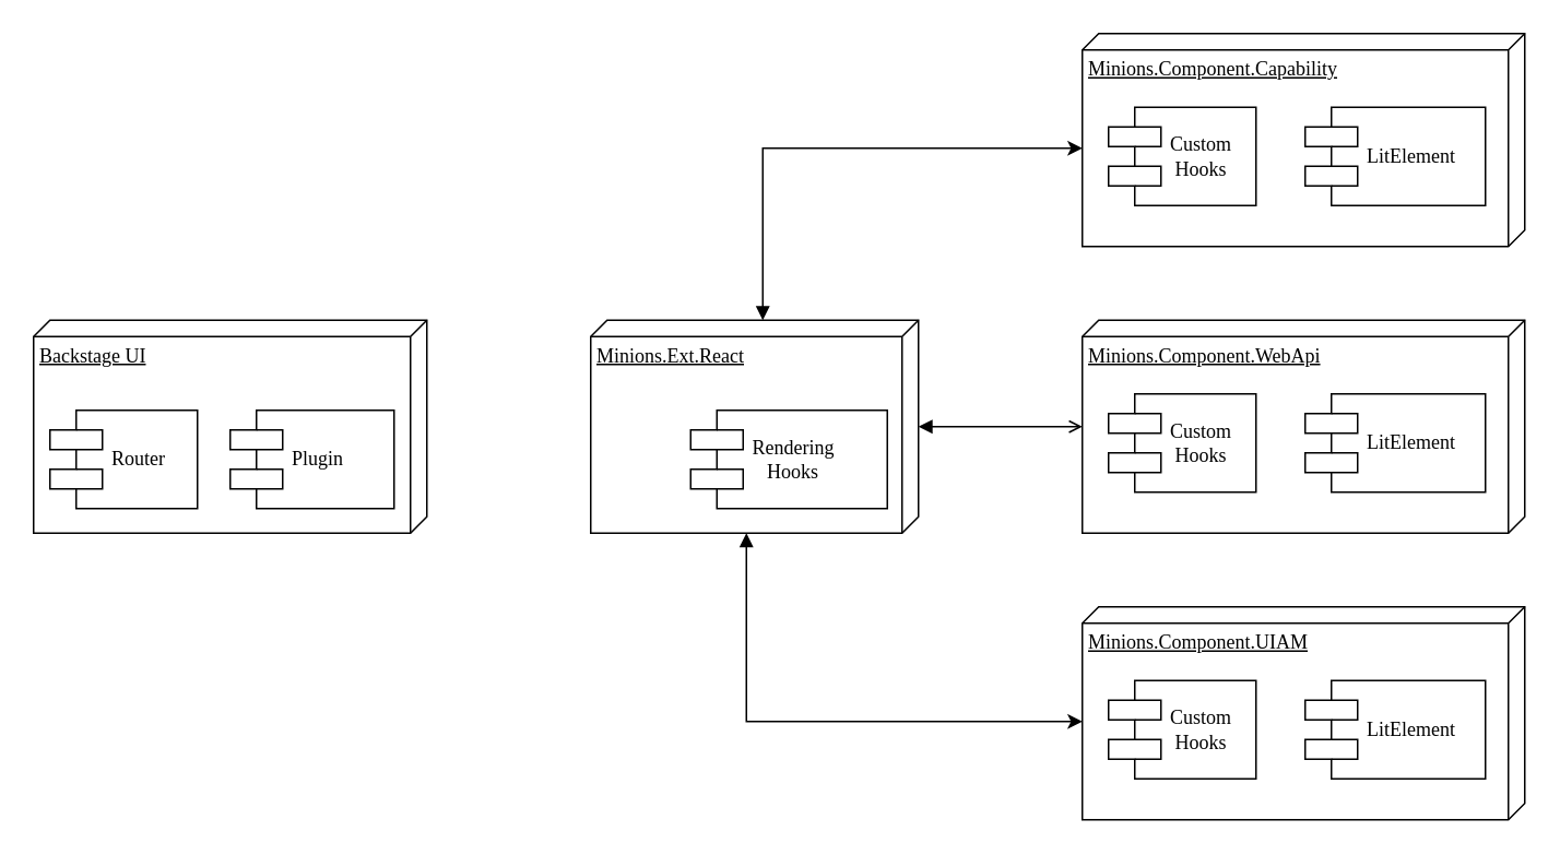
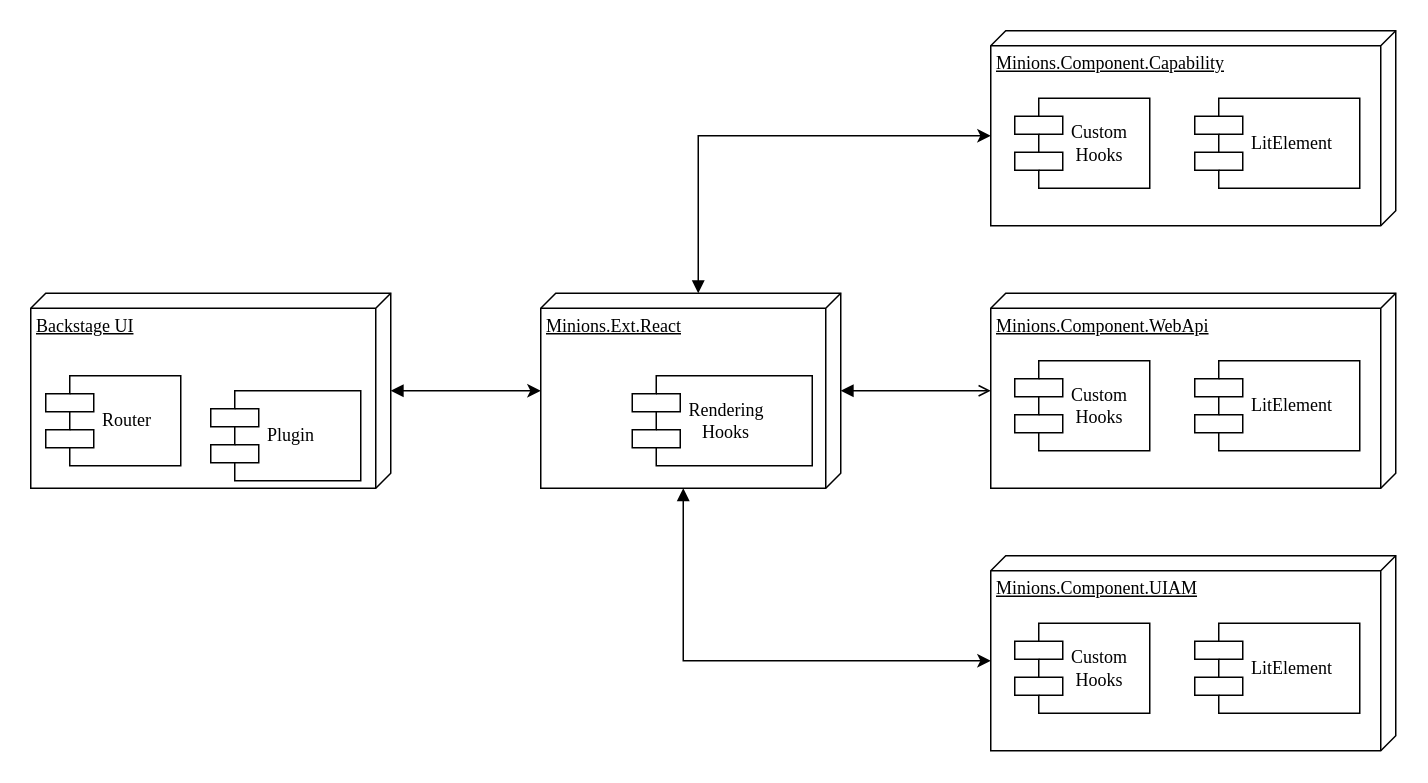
+ <mxCell id="2" value="" style="edgeStyle=orthogonalEdgeStyle;rounded=0;orthogonalLoop=1;jettySize=auto;html=1;startArrow=block;" edge="1" parent="1" source="3" target="7"><mxGeometry relative="1" as="geometry" /></mxCell>
- <mxCell id="19" value="Plugin" style="shape=component;align=left;spacingLeft=36;rounded=0;shadow=0;comic=0;labelBackgroundColor=none;strokeWidth=1;fontFamily=Verdana;fontSize=12;html=1;" vertex="1" parent="1"><mxGeometry x="140" y="250" width="100" height="60" as="geometry" /></mxCell>
+ <mxCell id="19" value="Plugin" style="shape=component;align=left;spacingLeft=36;rounded=0;shadow=0;comic=0;labelBackgroundColor=none;strokeWidth=1;fontFamily=Verdana;fontSize=12;html=1;" vertex="1" parent="1"><mxGeometry x="140" y="260" width="100" height="60" as="geometry" /></mxCell>
